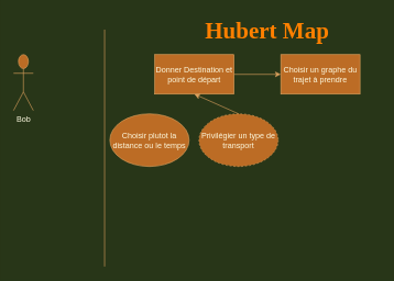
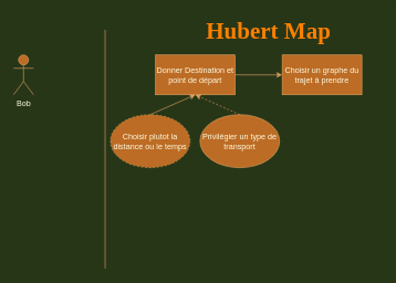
- <mxCell id="2" value="Bob" style="shape=umlActor;verticalLabelPosition=bottom;verticalAlign=top;html=1;outlineConnect=0;fillColor=#BC6C25;strokeColor=#DDA15E;fontColor=#FEFAE0;" vertex="1" parent="1"><mxGeometry x="20" y="82" width="30" height="85" as="geometry" /></mxCell>
+ <mxCell id="2" value="Bob" style="shape=umlActor;verticalLabelPosition=bottom;verticalAlign=top;html=1;outlineConnect=0;fillColor=#BC6C25;strokeColor=#DDA15E;fontColor=#FEFAE0;" vertex="1" parent="1"><mxGeometry x="20" y="82" width="30" height="60" as="geometry" /></mxCell>
+ <mxCell id="9" value="" style="endArrow=classic;html=1;rounded=0;exitX=0.5;exitY=0;exitDx=0;exitDy=0;entryX=0.5;entryY=1;entryDx=0;entryDy=0;labelBackgroundColor=#283618;strokeColor=#DDA15E;fontColor=#FEFAE0;" edge="1" parent="1" source="7" target="5"><mxGeometry width="50" height="50" relative="1" as="geometry"><mxPoint x="210" y="342" as="sourcePoint" /><mxPoint x="260" y="292" as="targetPoint" /></mxGeometry></mxCell>
- <mxCell id="10" value="" style="endArrow=classic;html=1;rounded=0;exitX=0.5;exitY=0;exitDx=0;exitDy=0;entryX=0.5;entryY=1;entryDx=0;entryDy=0;labelBackgroundColor=#283618;strokeColor=#DDA15E;fontColor=#FEFAE0;" edge="1" parent="1" source="8" target="5"><mxGeometry width="50" height="50" relative="1" as="geometry"><mxPoint x="210" y="342" as="sourcePoint" /><mxPoint x="260" y="292" as="targetPoint" /></mxGeometry></mxCell>
+ <mxCell id="10" value="" style="endArrow=classic;html=1;rounded=0;exitX=0.5;exitY=0;exitDx=0;exitDy=0;entryX=0.5;entryY=1;entryDx=0;entryDy=0;labelBackgroundColor=#283618;strokeColor=#DDA15E;fontColor=#FEFAE0;dashed=1;" edge="1" parent="1" source="8" target="5"><mxGeometry width="50" height="50" relative="1" as="geometry"><mxPoint x="210" y="342" as="sourcePoint" /><mxPoint x="260" y="292" as="targetPoint" /></mxGeometry></mxCell>
- <mxCell id="7" value="Choisir plutot la distance ou le temps" style="ellipse;whiteSpace=wrap;html=1;fillColor=#BC6C25;strokeColor=#DDA15E;fontColor=#FEFAE0;" vertex="1" parent="1"><mxGeometry x="166" y="172" width="120" height="80" as="geometry" /></mxCell>
+ <mxCell id="7" value="Choisir plutot la distance ou le temps" style="ellipse;whiteSpace=wrap;html=1;fillColor=#BC6C25;strokeColor=#DDA15E;fontColor=#FEFAE0;dashed=1;" vertex="1" parent="1"><mxGeometry x="166" y="172" width="120" height="80" as="geometry" /></mxCell>
- <mxCell id="8" value="Privilégier un type de transport" style="ellipse;whiteSpace=wrap;html=1;fillColor=#BC6C25;strokeColor=#DDA15E;fontColor=#FEFAE0;dashed=1;" vertex="1" parent="1"><mxGeometry x="301" y="172" width="120" height="80" as="geometry" /></mxCell>
+ <mxCell id="8" value="Privilégier un type de transport" style="ellipse;whiteSpace=wrap;html=1;fillColor=#BC6C25;strokeColor=#DDA15E;fontColor=#FEFAE0;" vertex="1" parent="1"><mxGeometry x="301" y="172" width="120" height="80" as="geometry" /></mxCell>
